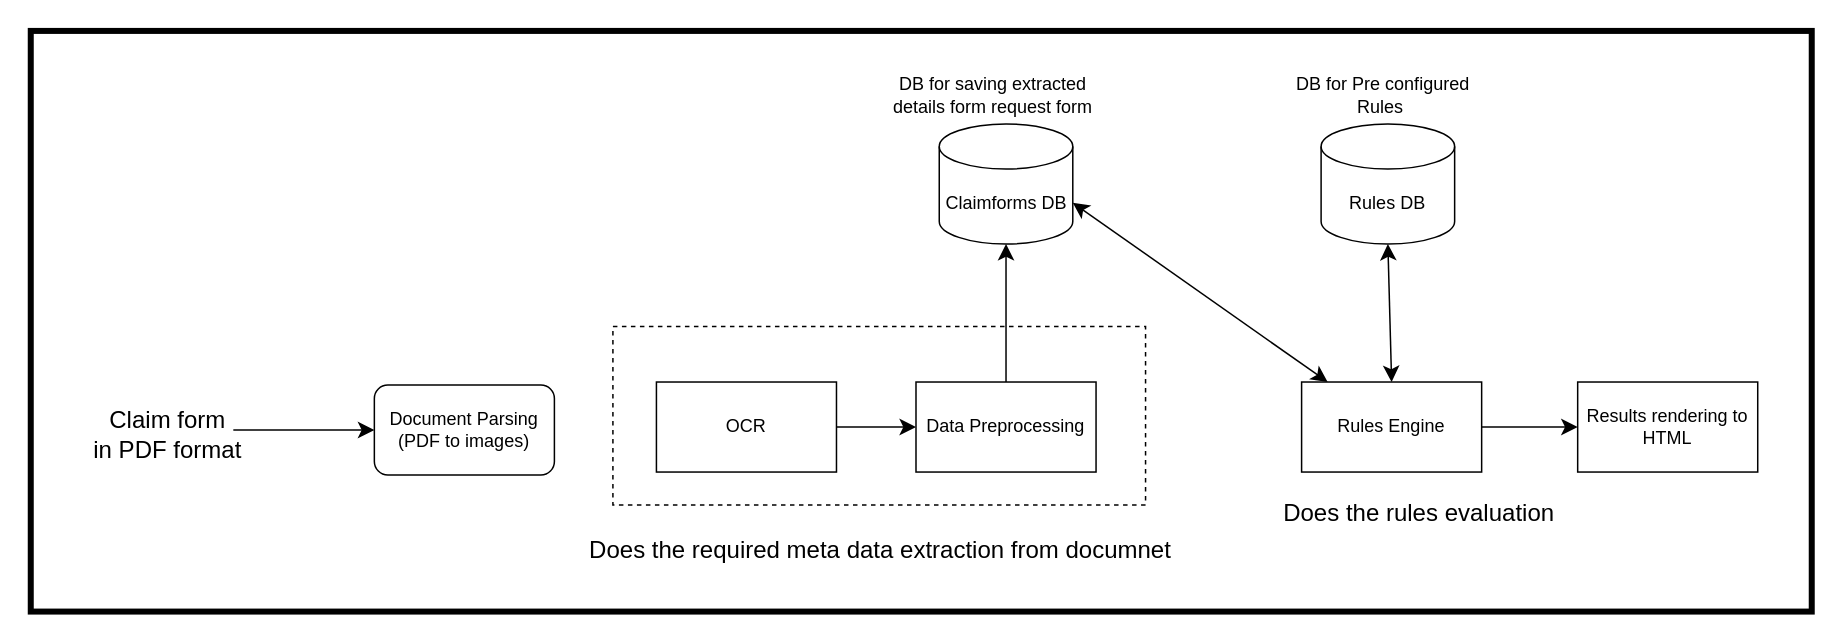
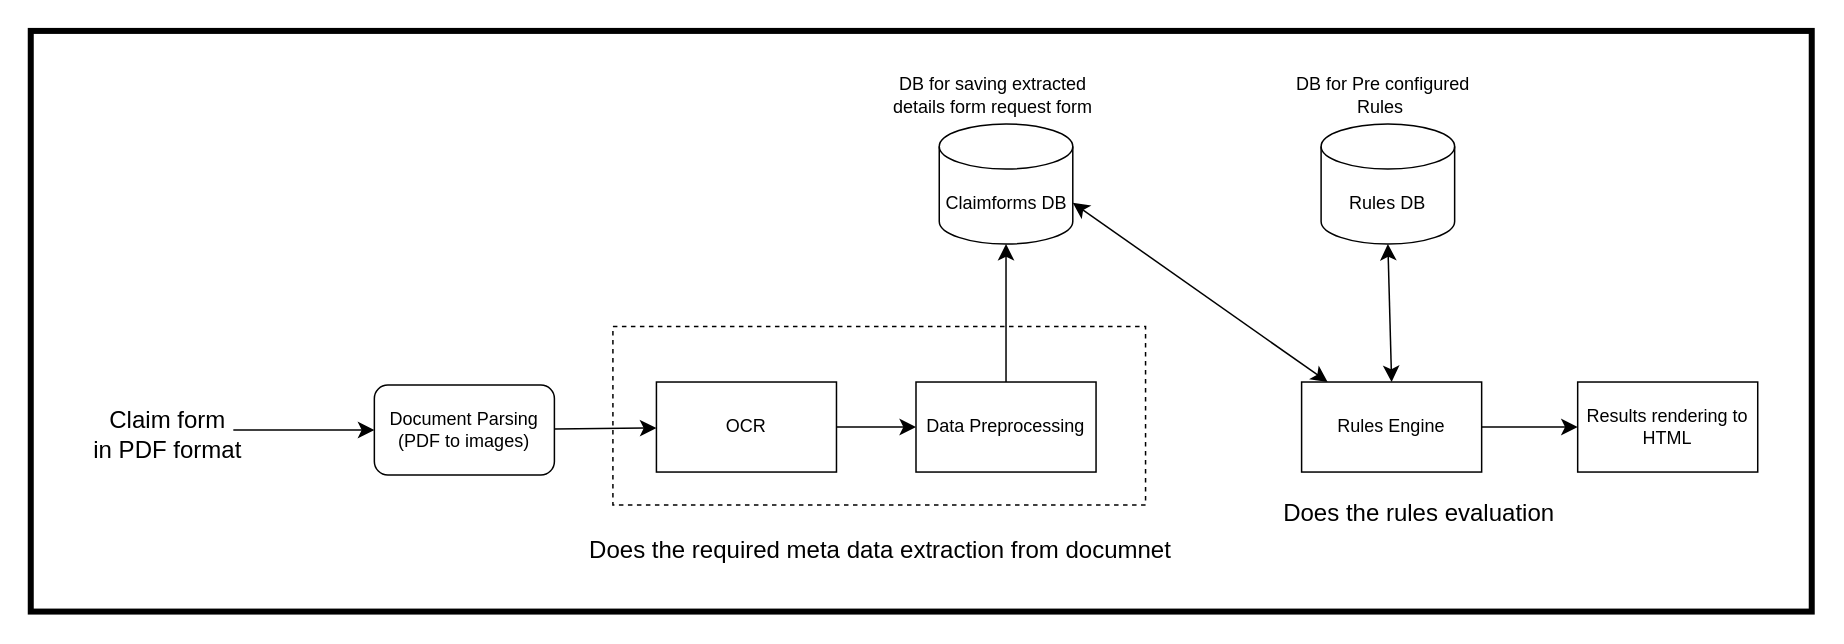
+ <mxCell id="4" value="" style="edgeStyle=none;curved=1;rounded=0;orthogonalLoop=1;jettySize=auto;html=1;fontSize=12;startSize=8;endSize=8;" edge="1" parent="1" source="5" target="7"><mxGeometry relative="1" as="geometry" /></mxCell>
